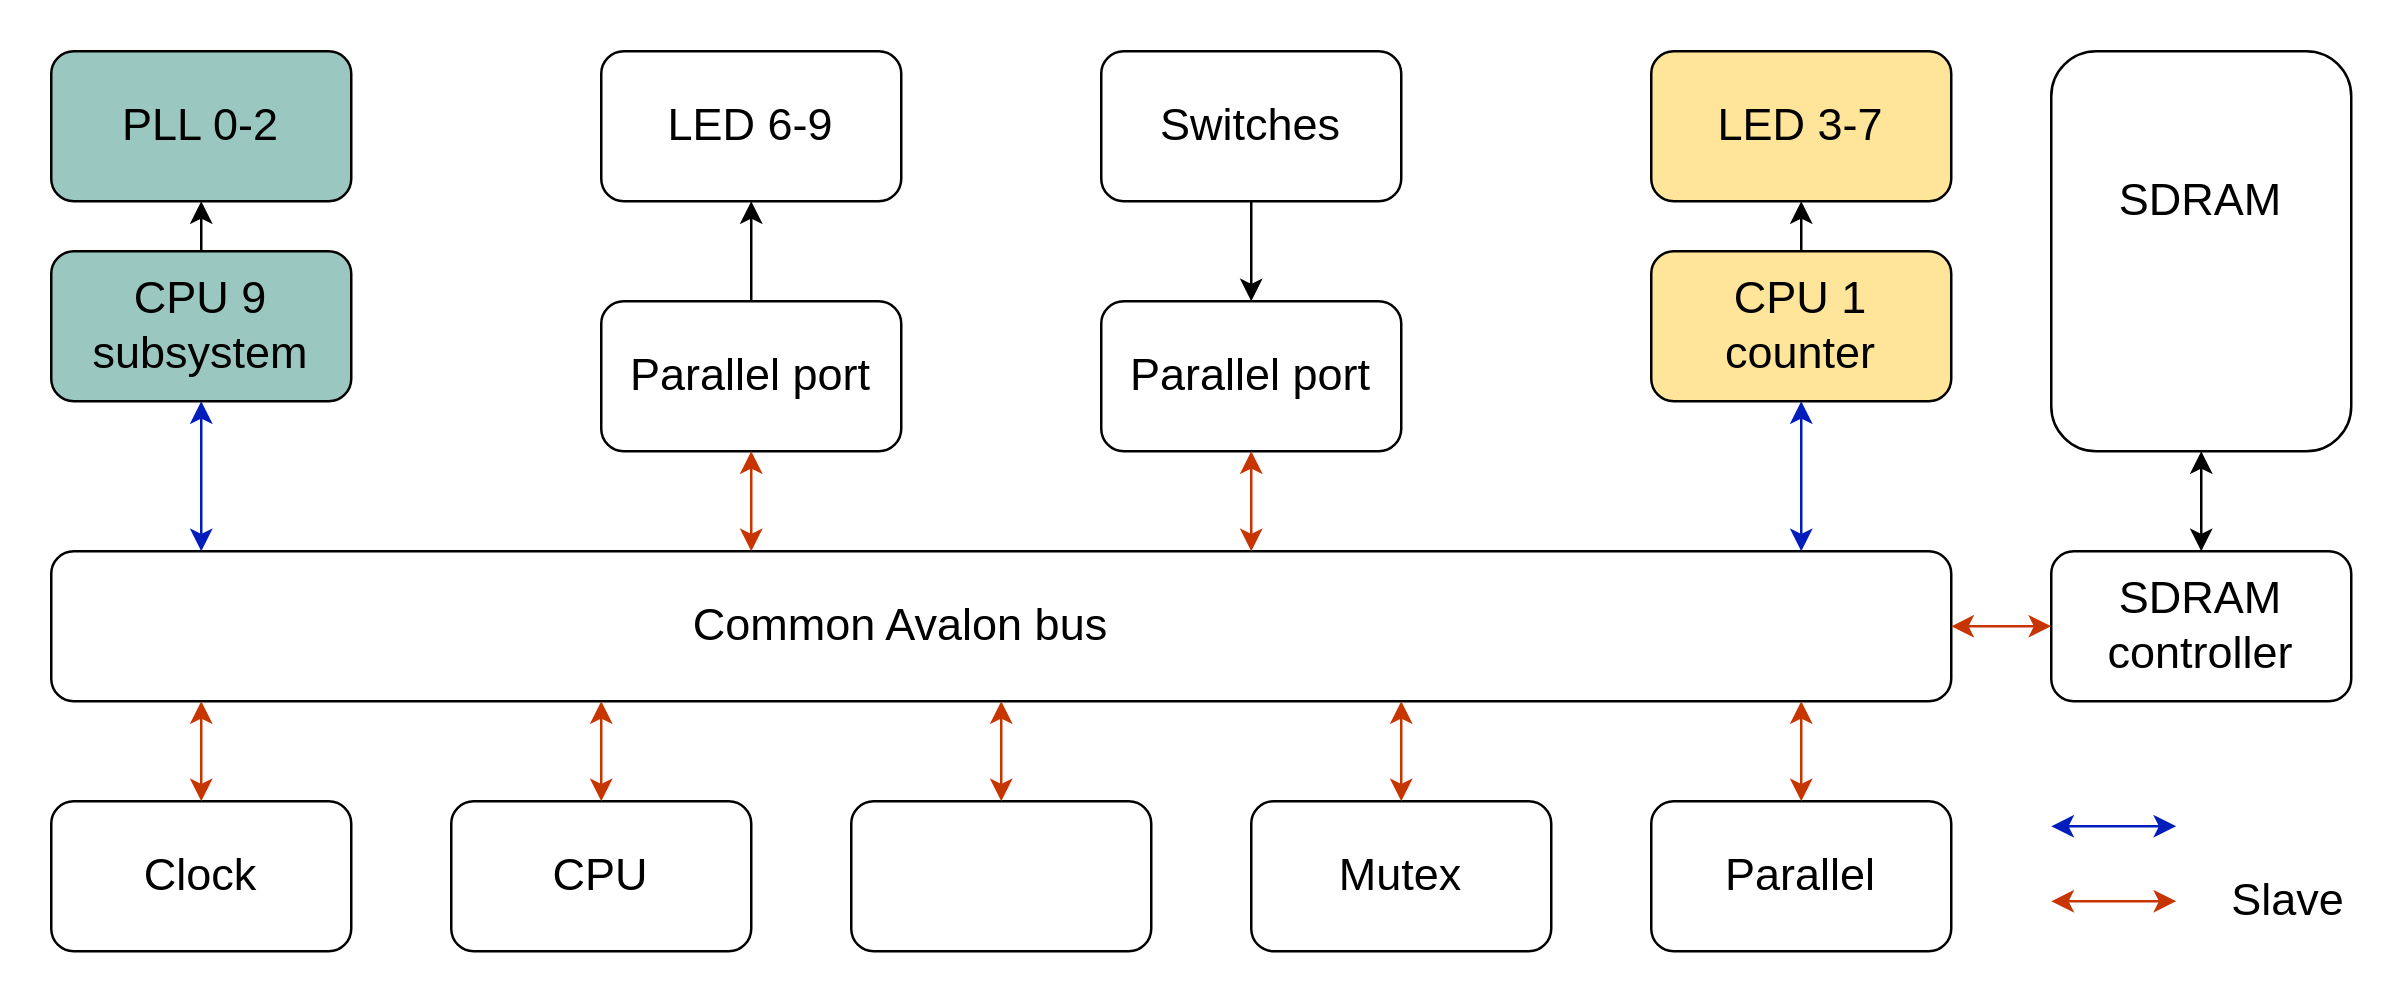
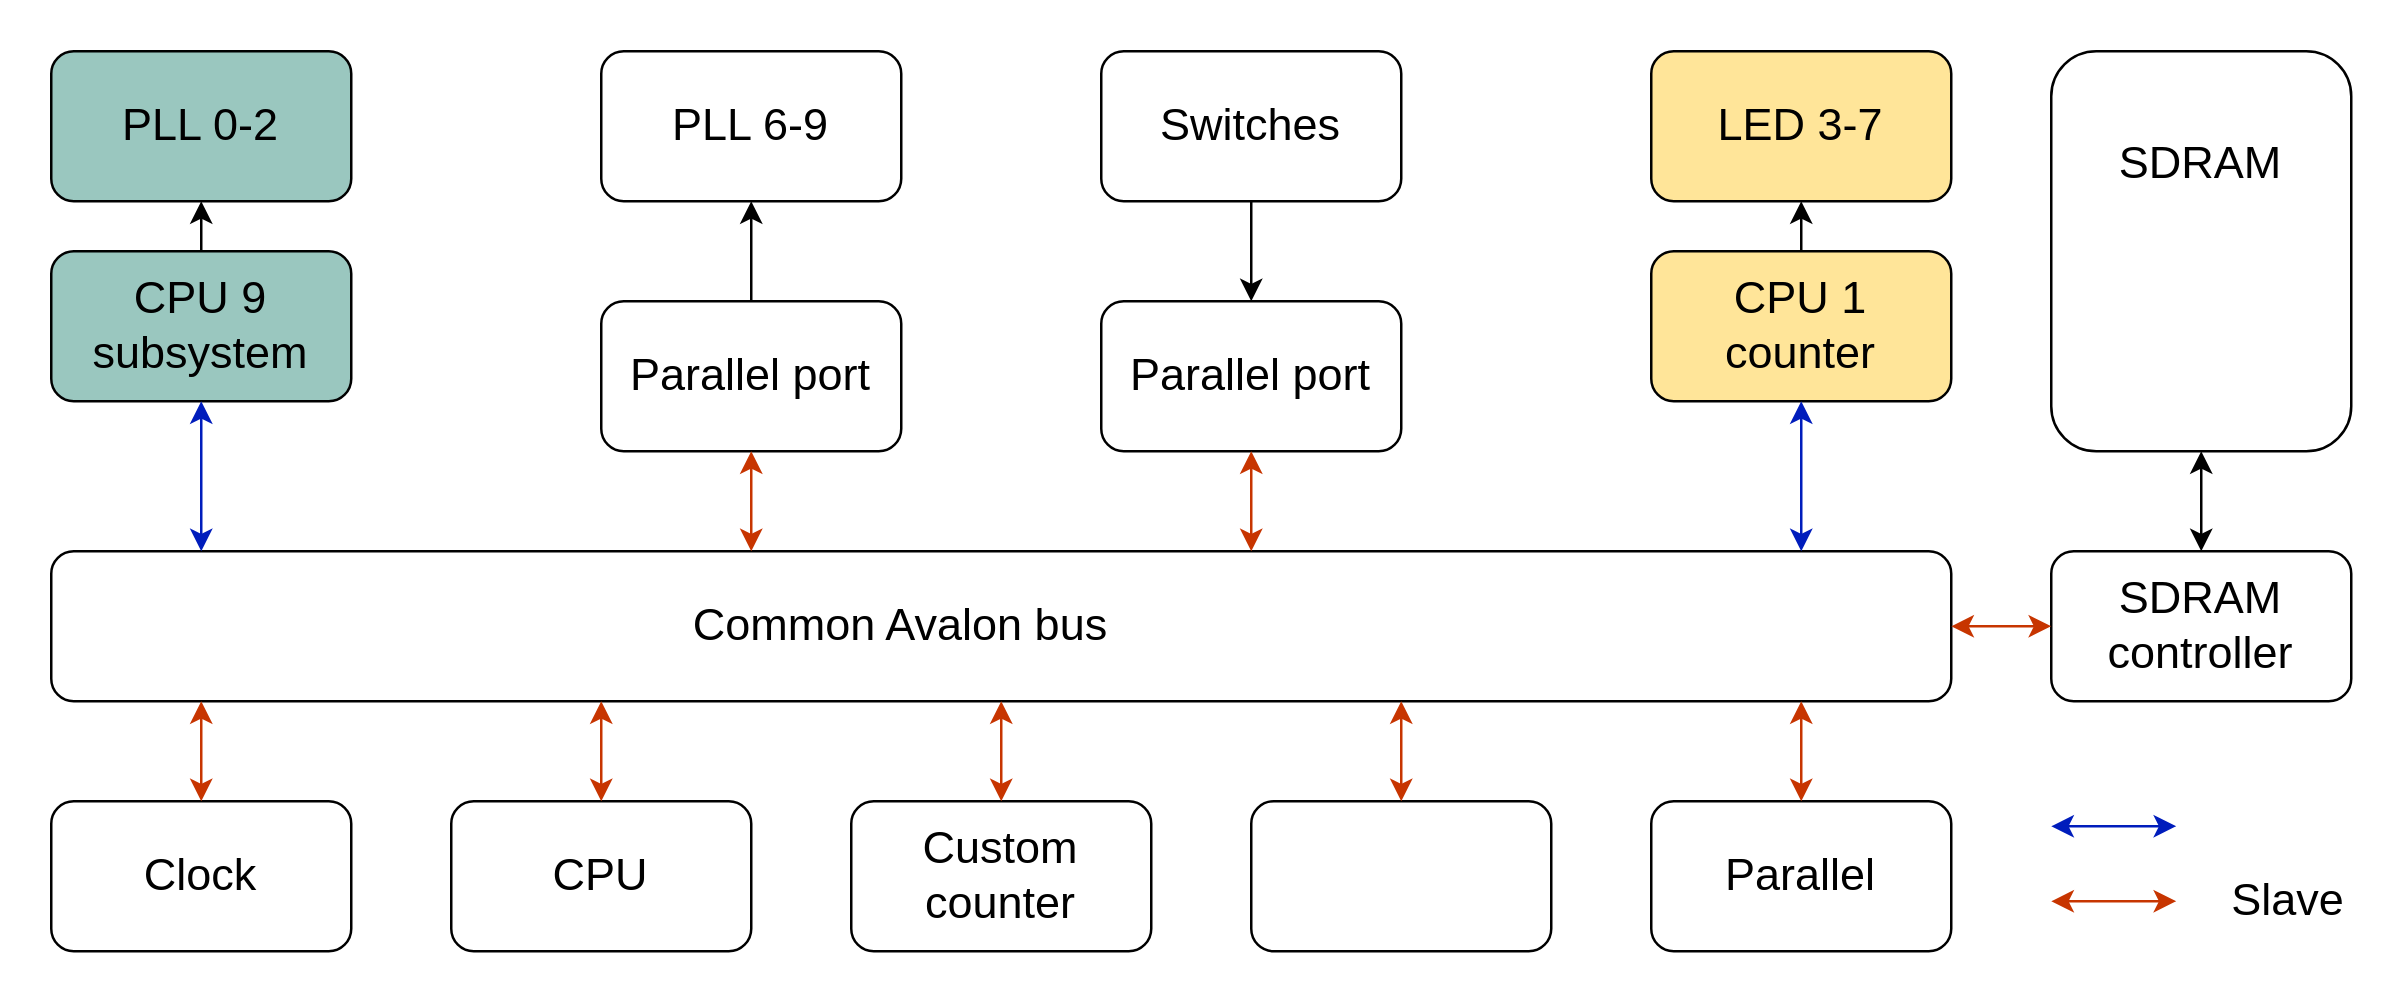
- <mxCell id="28" value="&lt;font style=&quot;font-size: 18px;&quot;&gt;LED 6-9&lt;br&gt;&lt;/font&gt;" style="text;html=1;strokeColor=none;fillColor=none;align=center;verticalAlign=middle;whiteSpace=wrap;rounded=0;" vertex="1" parent="1"><mxGeometry x="250" y="30" width="100" height="40" as="geometry" /></mxCell>
+ <mxCell id="28" value="&lt;font style=&quot;font-size: 18px;&quot;&gt;PLL 6-9&lt;br&gt;&lt;/font&gt;" style="text;html=1;strokeColor=none;fillColor=none;align=center;verticalAlign=middle;whiteSpace=wrap;rounded=0;" vertex="1" parent="1"><mxGeometry x="250" y="30" width="100" height="40" as="geometry" /></mxCell>
- <mxCell id="20" value="&lt;font style=&quot;font-size: 18px;&quot;&gt;SDRAM&lt;br&gt;&lt;/font&gt;" style="text;html=1;strokeColor=none;fillColor=none;align=center;verticalAlign=middle;whiteSpace=wrap;rounded=0;" vertex="1" parent="1"><mxGeometry x="830" y="45" width="100" height="70" as="geometry" /></mxCell>
+ <mxCell id="20" value="&lt;font style=&quot;font-size: 18px;&quot;&gt;SDRAM&lt;br&gt;&lt;/font&gt;" style="text;html=1;strokeColor=none;fillColor=none;align=center;verticalAlign=middle;whiteSpace=wrap;rounded=0;" vertex="1" parent="1"><mxGeometry x="830" y="30" width="100" height="70" as="geometry" /></mxCell>
+ <mxCell id="43" value="&lt;font style=&quot;font-size: 18px;&quot;&gt;Custom&lt;br&gt;counter&lt;br&gt;&lt;/font&gt;" style="text;html=1;strokeColor=none;fillColor=none;align=center;verticalAlign=middle;whiteSpace=wrap;rounded=0;" vertex="1" parent="1"><mxGeometry x="350" y="330" width="100" height="40" as="geometry" /></mxCell>
- <mxCell id="46" value="&lt;font style=&quot;font-size: 18px;&quot;&gt;Mutex&lt;br&gt;&lt;/font&gt;" style="text;html=1;strokeColor=none;fillColor=none;align=center;verticalAlign=middle;whiteSpace=wrap;rounded=0;" vertex="1" parent="1"><mxGeometry x="510" y="330" width="100" height="40" as="geometry" /></mxCell>
